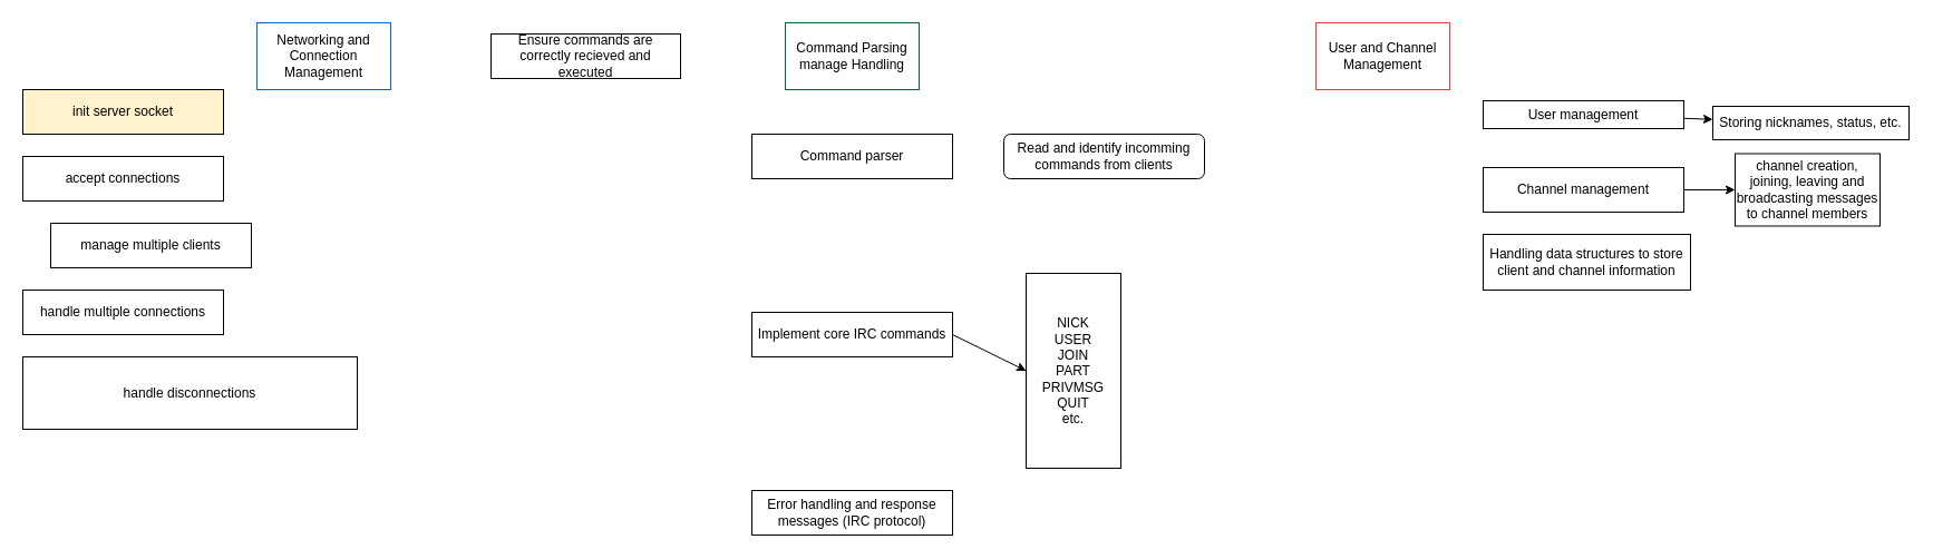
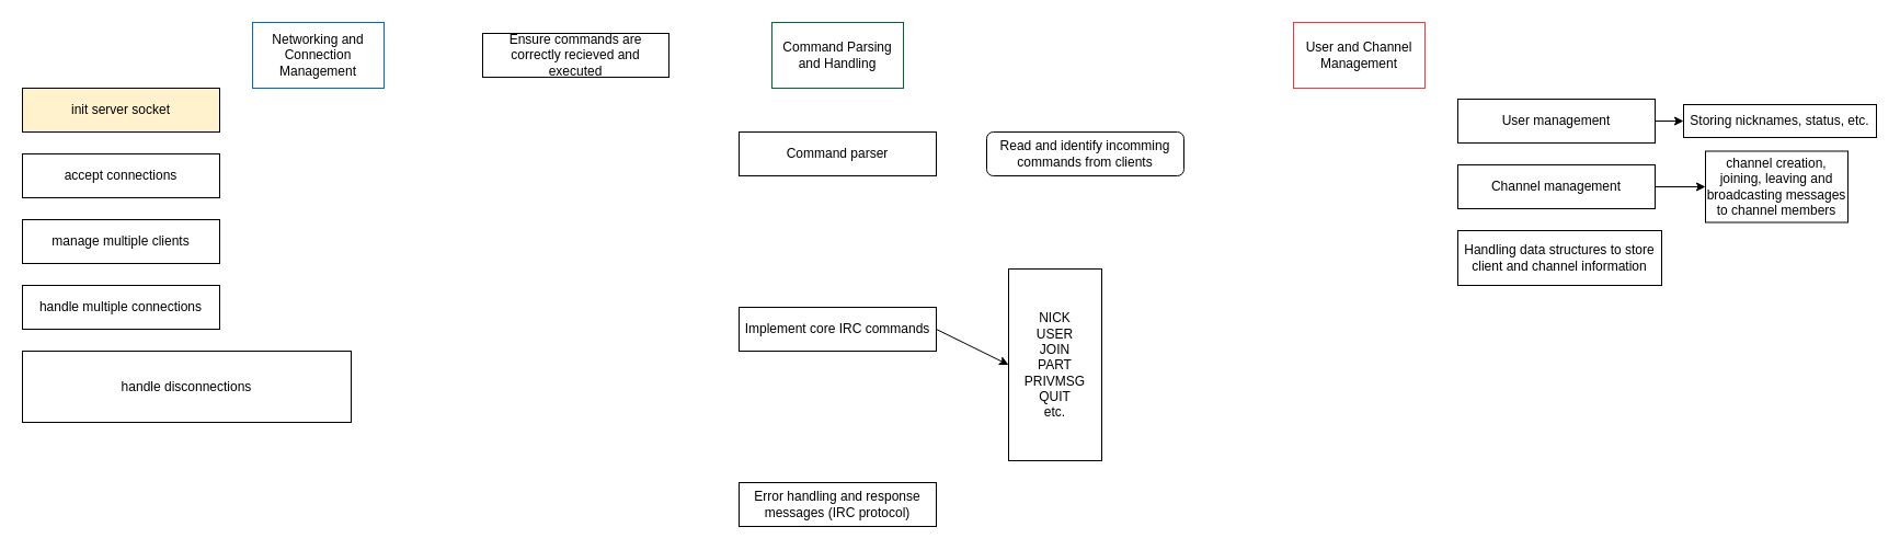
- <mxCell id="2" value="Command Parsing manage Handling" style="rounded=0;whiteSpace=wrap;html=1;labelBorderColor=none;labelBackgroundColor=none;strokeColor=#006633;" parent="1" vertex="1"><mxGeometry x="704" width="120" height="60" as="geometry" y="20" /></mxCell>
+ <mxCell id="2" value="Command Parsing and Handling" style="rounded=0;whiteSpace=wrap;html=1;labelBorderColor=none;labelBackgroundColor=none;strokeColor=#006633;" parent="1" vertex="1"><mxGeometry x="704" width="120" height="60" as="geometry" y="20" /></mxCell>
- <mxCell id="18" value="User management" style="rounded=0;whiteSpace=wrap;html=1;" parent="1" vertex="1"><mxGeometry x="1330" y="90" width="180" height="25" as="geometry" /></mxCell>
+ <mxCell id="18" value="User management" style="rounded=0;whiteSpace=wrap;html=1;" parent="1" vertex="1"><mxGeometry x="1330" y="90" width="180" height="40" as="geometry" /></mxCell>
- <mxCell id="7" value="manage multiple clients" style="rounded=0;whiteSpace=wrap;html=1;" parent="1" vertex="1"><mxGeometry x="45" y="200" width="180" height="40" as="geometry" /></mxCell>
+ <mxCell id="7" value="manage multiple clients" style="rounded=0;whiteSpace=wrap;html=1;" parent="1" vertex="1"><mxGeometry x="20" y="200" width="180" height="40" as="geometry" /></mxCell>
